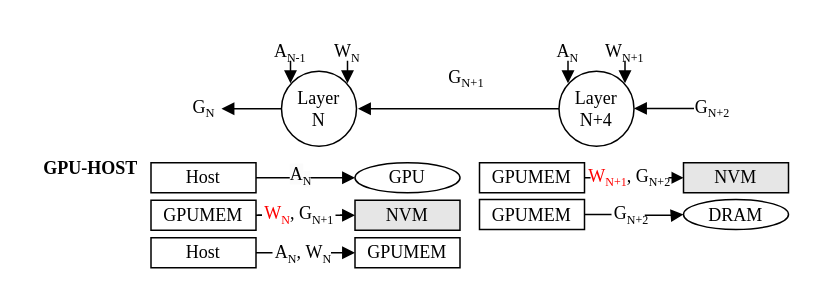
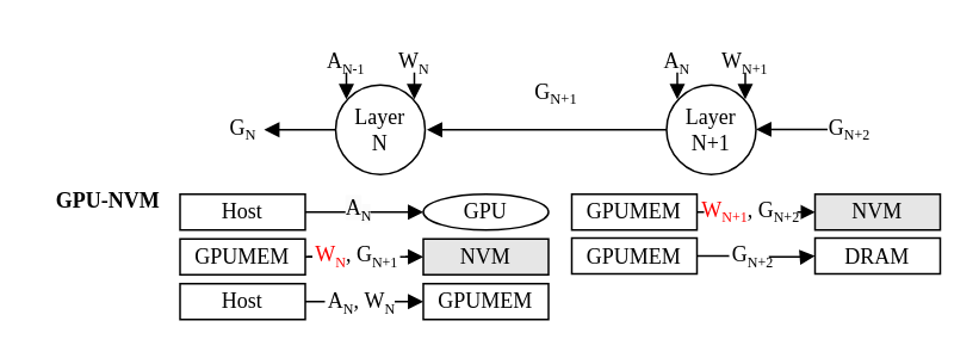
- <mxCell id="14" value="Layer N+4" style="ellipse;whiteSpace=wrap;html=1;aspect=fixed;fontFamily=Times New Roman;" parent="1" vertex="1"><mxGeometry x="372" y="47" width="50" height="50" as="geometry" /></mxCell>
+ <mxCell id="14" value="Layer N+1" style="ellipse;whiteSpace=wrap;html=1;aspect=fixed;fontFamily=Times New Roman;" parent="1" vertex="1"><mxGeometry x="372" y="47" width="50" height="50" as="geometry" /></mxCell>
- <mxCell id="22" value="&lt;b&gt;GPU-HOST&lt;/b&gt;" style="text;html=1;align=center;verticalAlign=middle;whiteSpace=wrap;rounded=0;fontFamily=Times New Roman;" vertex="1" parent="1"><mxGeometry x="20" y="97" width="80" height="30" as="geometry" /></mxCell>
+ <mxCell id="22" value="&lt;b&gt;GPU-NVM&lt;/b&gt;" style="text;html=1;align=center;verticalAlign=middle;whiteSpace=wrap;rounded=0;fontFamily=Times New Roman;" vertex="1" parent="1"><mxGeometry x="20" y="97" width="80" height="30" as="geometry" /></mxCell>
- <mxCell id="31" value="DRAM" style="ellipse;whiteSpace=wrap;html=1;fontFamily=Times New Roman;" vertex="1" parent="1"><mxGeometry x="455" y="132.5" width="70" height="20" as="geometry" /></mxCell>
+ <mxCell id="31" value="DRAM" style="rounded=0;whiteSpace=wrap;html=1;fontFamily=Times New Roman;" vertex="1" parent="1"><mxGeometry x="455" y="132.5" width="70" height="20" as="geometry" /></mxCell>
